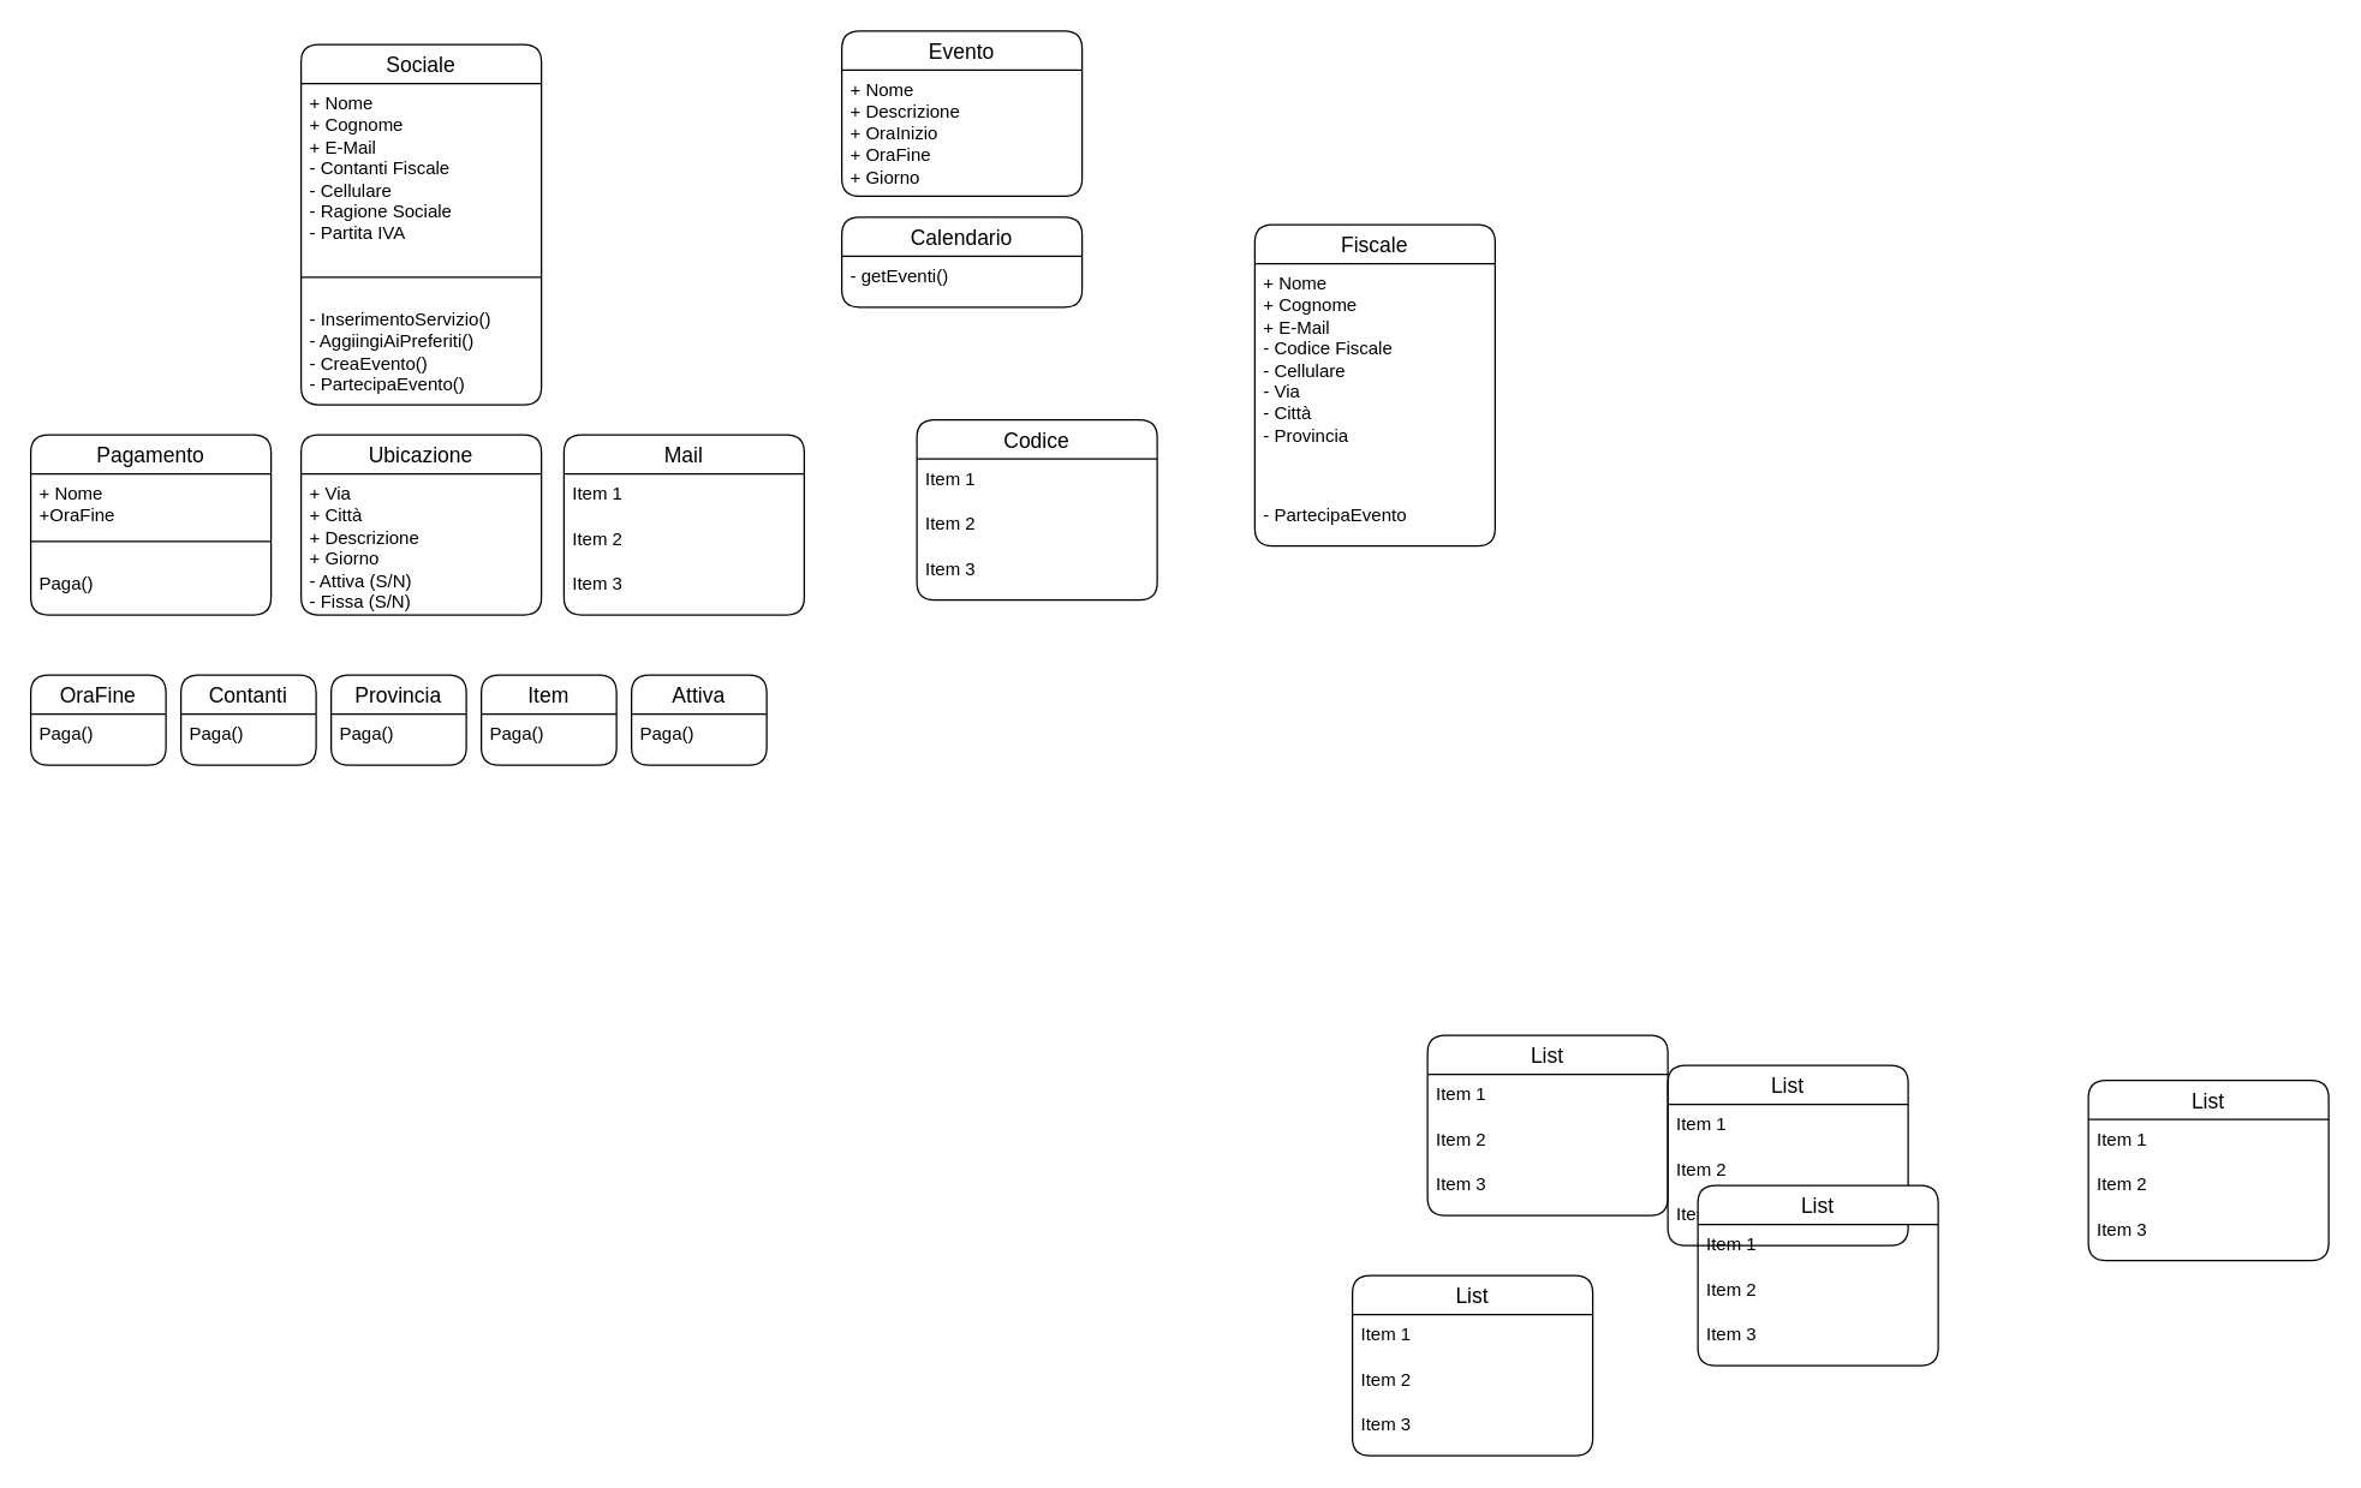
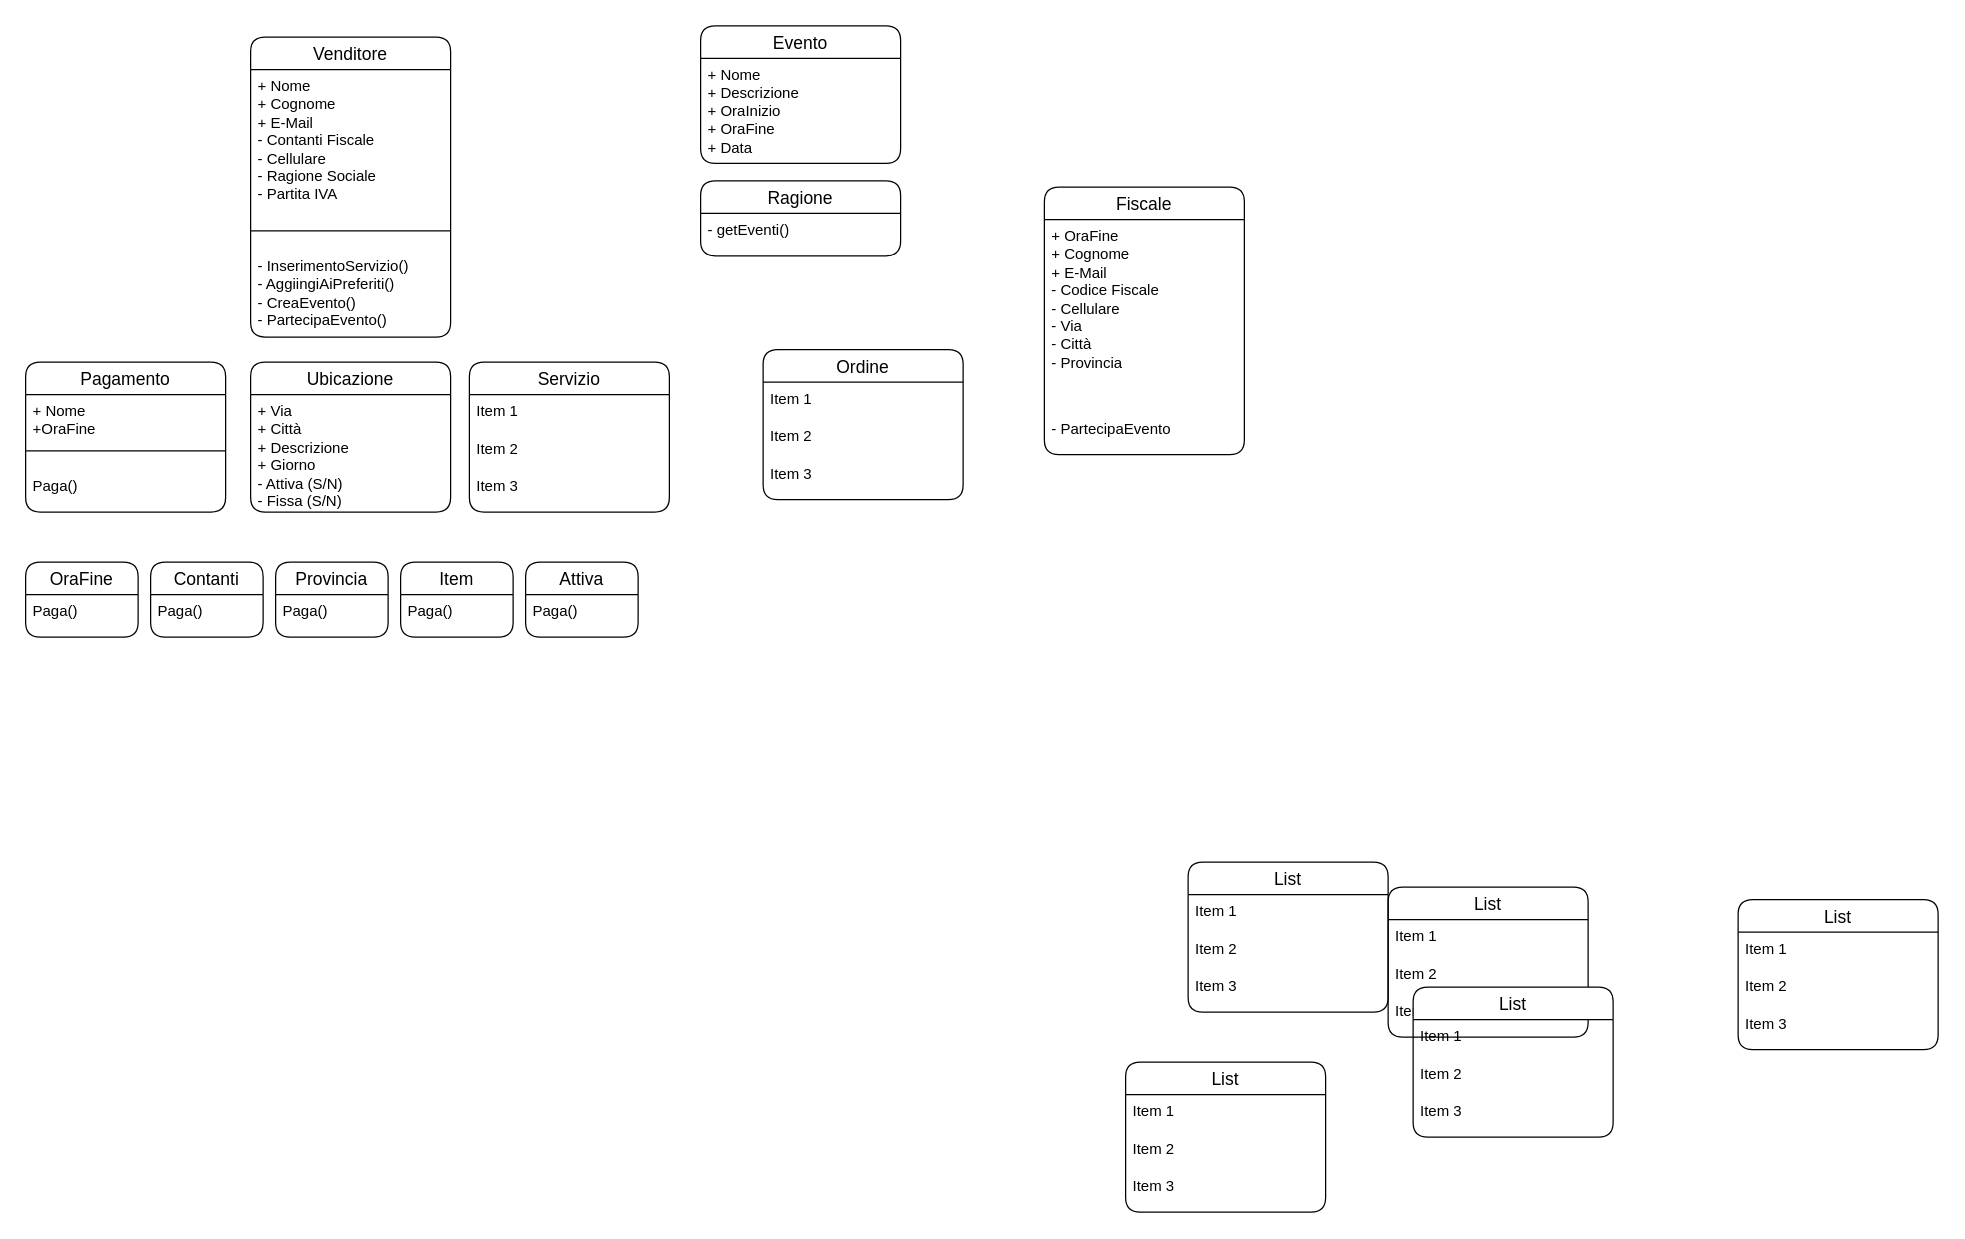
- <mxCell id="47" value="Sociale" style="swimlane;fontStyle=0;childLayout=stackLayout;horizontal=1;startSize=26;horizontalStack=0;resizeParent=1;resizeParentMax=0;resizeLast=0;collapsible=1;marginBottom=0;align=center;fontSize=14;rounded=1;" vertex="1" parent="1"><mxGeometry x="200" y="29" width="160" height="240" as="geometry" /></mxCell>
+ <mxCell id="47" value="Venditore" style="swimlane;fontStyle=0;childLayout=stackLayout;horizontal=1;startSize=26;horizontalStack=0;resizeParent=1;resizeParentMax=0;resizeLast=0;collapsible=1;marginBottom=0;align=center;fontSize=14;rounded=1;" vertex="1" parent="1"><mxGeometry x="200" y="29" width="160" height="240" as="geometry" /></mxCell>
- <mxCell id="7" value="+ Nome&lt;div&gt;+ Descrizione&lt;/div&gt;&lt;div&gt;+ OraInizio&lt;/div&gt;&lt;div&gt;+ OraFine&lt;/div&gt;&lt;div&gt;+ Giorno&lt;/div&gt;" style="text;strokeColor=none;fillColor=none;spacingLeft=4;spacingRight=4;overflow=hidden;rotatable=0;points=[[0,0.5],[1,0.5]];portConstraint=eastwest;fontSize=12;whiteSpace=wrap;html=1;" vertex="1" parent="6"><mxGeometry y="26" width="160" height="84" as="geometry" /></mxCell>
+ <mxCell id="7" value="+ Nome&lt;div&gt;+ Descrizione&lt;/div&gt;&lt;div&gt;+ OraInizio&lt;/div&gt;&lt;div&gt;+ OraFine&lt;/div&gt;&lt;div&gt;+ Data&lt;/div&gt;" style="text;strokeColor=none;fillColor=none;spacingLeft=4;spacingRight=4;overflow=hidden;rotatable=0;points=[[0,0.5],[1,0.5]];portConstraint=eastwest;fontSize=12;whiteSpace=wrap;html=1;" vertex="1" parent="6"><mxGeometry y="26" width="160" height="84" as="geometry" /></mxCell>
- <mxCell id="32" value="Calendario" style="swimlane;fontStyle=0;childLayout=stackLayout;horizontal=1;startSize=26;horizontalStack=0;resizeParent=1;resizeParentMax=0;resizeLast=0;collapsible=1;marginBottom=0;align=center;fontSize=14;rounded=1;" vertex="1" parent="1"><mxGeometry x="560" y="144" width="160" height="60" as="geometry" /></mxCell>
+ <mxCell id="32" value="Ragione" style="swimlane;fontStyle=0;childLayout=stackLayout;horizontal=1;startSize=26;horizontalStack=0;resizeParent=1;resizeParentMax=0;resizeLast=0;collapsible=1;marginBottom=0;align=center;fontSize=14;rounded=1;" vertex="1" parent="1"><mxGeometry x="560" y="144" width="160" height="60" as="geometry" /></mxCell>
- <mxCell id="13" value="+ Nome&lt;div&gt;+ Cognome&lt;/div&gt;&lt;div&gt;+ E-Mail&lt;/div&gt;&lt;div&gt;- Codice Fiscale&lt;/div&gt;&lt;div&gt;- Cellulare&lt;/div&gt;&lt;div&gt;- Via&lt;/div&gt;&lt;div&gt;- Città&lt;/div&gt;&lt;div&gt;- Provincia&lt;/div&gt;" style="text;strokeColor=none;fillColor=none;spacingLeft=4;spacingRight=4;overflow=hidden;rotatable=0;points=[[0,0.5],[1,0.5]];portConstraint=eastwest;fontSize=12;whiteSpace=wrap;html=1;" vertex="1" parent="12"><mxGeometry y="26" width="160" height="124" as="geometry" /></mxCell>
+ <mxCell id="13" value="+ OraFine&lt;div&gt;+ Cognome&lt;/div&gt;&lt;div&gt;+ E-Mail&lt;/div&gt;&lt;div&gt;- Codice Fiscale&lt;/div&gt;&lt;div&gt;- Cellulare&lt;/div&gt;&lt;div&gt;- Via&lt;/div&gt;&lt;div&gt;- Città&lt;/div&gt;&lt;div&gt;- Provincia&lt;/div&gt;" style="text;strokeColor=none;fillColor=none;spacingLeft=4;spacingRight=4;overflow=hidden;rotatable=0;points=[[0,0.5],[1,0.5]];portConstraint=eastwest;fontSize=12;whiteSpace=wrap;html=1;" vertex="1" parent="12"><mxGeometry y="26" width="160" height="124" as="geometry" /></mxCell>
- <mxCell id="16" value="Codice" style="swimlane;fontStyle=0;childLayout=stackLayout;horizontal=1;startSize=26;horizontalStack=0;resizeParent=1;resizeParentMax=0;resizeLast=0;collapsible=1;marginBottom=0;align=center;fontSize=14;rounded=1;" vertex="1" parent="1"><mxGeometry x="610" y="279" width="160" height="120" as="geometry" /></mxCell>
+ <mxCell id="16" value="Ordine" style="swimlane;fontStyle=0;childLayout=stackLayout;horizontal=1;startSize=26;horizontalStack=0;resizeParent=1;resizeParentMax=0;resizeLast=0;collapsible=1;marginBottom=0;align=center;fontSize=14;rounded=1;" vertex="1" parent="1"><mxGeometry x="610" y="279" width="160" height="120" as="geometry" /></mxCell>
- <mxCell id="43" value="Mail" style="swimlane;fontStyle=0;childLayout=stackLayout;horizontal=1;startSize=26;horizontalStack=0;resizeParent=1;resizeParentMax=0;resizeLast=0;collapsible=1;marginBottom=0;align=center;fontSize=14;rounded=1;" vertex="1" parent="1"><mxGeometry x="375" y="289" width="160" height="120" as="geometry" /></mxCell>
+ <mxCell id="43" value="Servizio" style="swimlane;fontStyle=0;childLayout=stackLayout;horizontal=1;startSize=26;horizontalStack=0;resizeParent=1;resizeParentMax=0;resizeLast=0;collapsible=1;marginBottom=0;align=center;fontSize=14;rounded=1;" vertex="1" parent="1"><mxGeometry x="375" y="289" width="160" height="120" as="geometry" /></mxCell>
